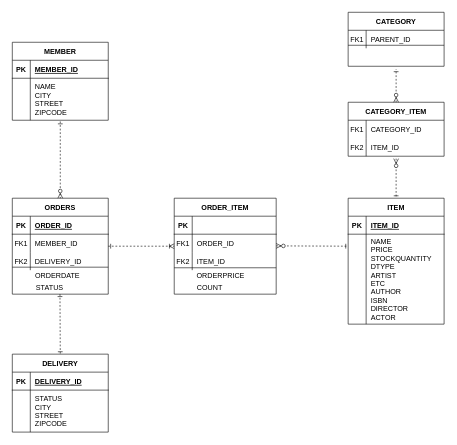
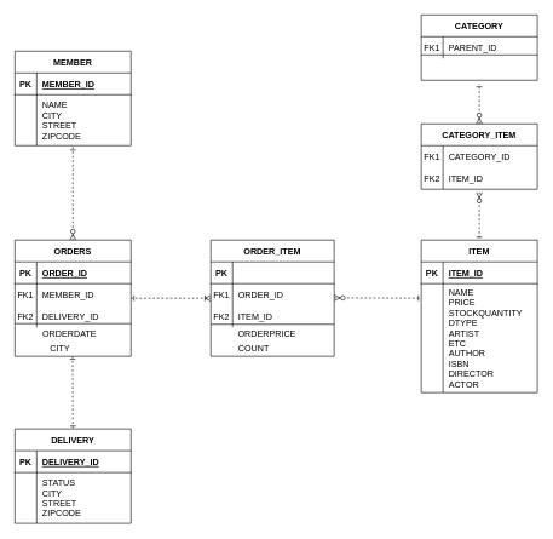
- <mxCell id="30" value="STATUS" style="text;html=1;align=center;verticalAlign=middle;resizable=0;points=[];autosize=1;" vertex="1" parent="1"><mxGeometry x="52" y="470" width="60" height="20" as="geometry" /></mxCell>
+ <mxCell id="30" value="CITY" style="text;html=1;align=center;verticalAlign=middle;resizable=0;points=[];autosize=1;" vertex="1" parent="1"><mxGeometry x="52" y="470" width="60" height="20" as="geometry" /></mxCell>
